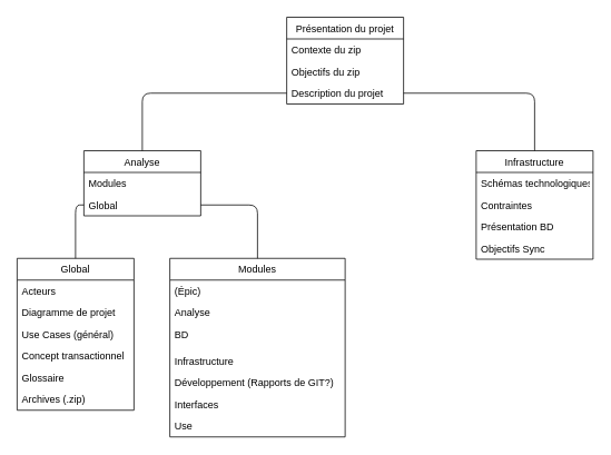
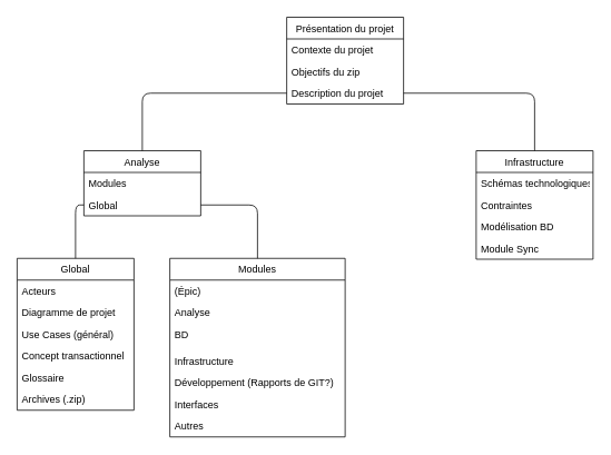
- <mxCell id="3" value="Contexte du zip" style="text;strokeColor=none;fillColor=none;align=left;verticalAlign=top;spacingLeft=4;spacingRight=4;overflow=hidden;rotatable=0;points=[[0,0.5],[1,0.5]];portConstraint=eastwest;" vertex="1" parent="2"><mxGeometry y="26" width="140" height="26" as="geometry" /></mxCell>
+ <mxCell id="3" value="Contexte du projet" style="text;strokeColor=none;fillColor=none;align=left;verticalAlign=top;spacingLeft=4;spacingRight=4;overflow=hidden;rotatable=0;points=[[0,0.5],[1,0.5]];portConstraint=eastwest;" vertex="1" parent="2"><mxGeometry y="26" width="140" height="26" as="geometry" /></mxCell>
- <mxCell id="27" value="Présentation BD" style="text;strokeColor=none;fillColor=none;align=left;verticalAlign=top;spacingLeft=4;spacingRight=4;overflow=hidden;rotatable=0;points=[[0,0.5],[1,0.5]];portConstraint=eastwest;" vertex="1" parent="24"><mxGeometry y="78" width="140" height="26" as="geometry" /></mxCell>
+ <mxCell id="27" value="Modélisation BD" style="text;strokeColor=none;fillColor=none;align=left;verticalAlign=top;spacingLeft=4;spacingRight=4;overflow=hidden;rotatable=0;points=[[0,0.5],[1,0.5]];portConstraint=eastwest;" vertex="1" parent="24"><mxGeometry y="78" width="140" height="26" as="geometry" /></mxCell>
- <mxCell id="28" value="Objectifs Sync" style="text;strokeColor=none;fillColor=none;align=left;verticalAlign=top;spacingLeft=4;spacingRight=4;overflow=hidden;rotatable=0;points=[[0,0.5],[1,0.5]];portConstraint=eastwest;" vertex="1" parent="24"><mxGeometry y="104" width="140" height="26" as="geometry" /></mxCell>
+ <mxCell id="28" value="Module Sync" style="text;strokeColor=none;fillColor=none;align=left;verticalAlign=top;spacingLeft=4;spacingRight=4;overflow=hidden;rotatable=0;points=[[0,0.5],[1,0.5]];portConstraint=eastwest;" vertex="1" parent="24"><mxGeometry y="104" width="140" height="26" as="geometry" /></mxCell>
- <mxCell id="23" value="Use" style="text;strokeColor=none;fillColor=none;align=left;verticalAlign=top;spacingLeft=4;spacingRight=4;overflow=hidden;rotatable=0;points=[[0,0.5],[1,0.5]];portConstraint=eastwest;" vertex="1" parent="16"><mxGeometry y="188" width="210" height="26" as="geometry" /></mxCell>
+ <mxCell id="23" value="Autres" style="text;strokeColor=none;fillColor=none;align=left;verticalAlign=top;spacingLeft=4;spacingRight=4;overflow=hidden;rotatable=0;points=[[0,0.5],[1,0.5]];portConstraint=eastwest;" vertex="1" parent="16"><mxGeometry y="188" width="210" height="26" as="geometry" /></mxCell>
